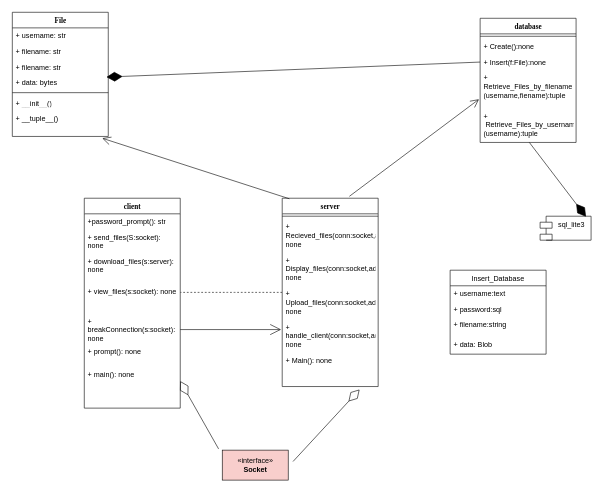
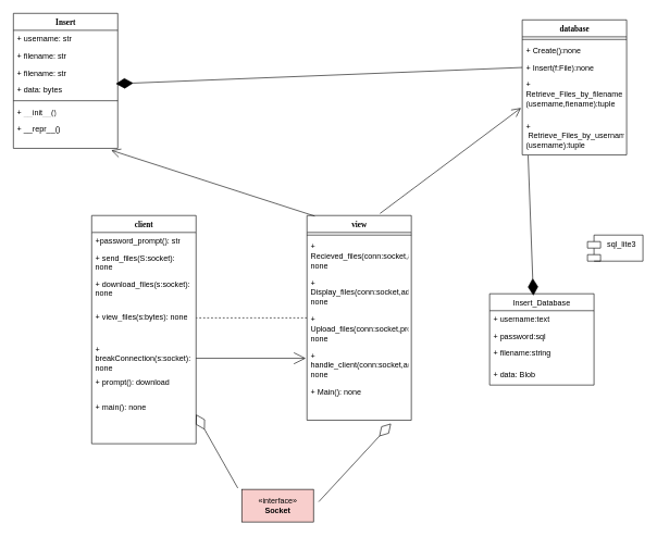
- <mxCell id="2" value="File" style="swimlane;html=1;fontStyle=1;align=center;verticalAlign=top;childLayout=stackLayout;horizontal=1;startSize=26;horizontalStack=0;resizeParent=1;resizeLast=0;collapsible=1;marginBottom=0;swimlaneFillColor=#ffffff;rounded=0;shadow=0;comic=0;labelBackgroundColor=none;strokeWidth=1;fillColor=none;fontFamily=Verdana;fontSize=12" parent="1" vertex="1"><mxGeometry x="20" y="20" width="160" height="207" as="geometry" /></mxCell>
+ <mxCell id="2" value="Insert" style="swimlane;html=1;fontStyle=1;align=center;verticalAlign=top;childLayout=stackLayout;horizontal=1;startSize=26;horizontalStack=0;resizeParent=1;resizeLast=0;collapsible=1;marginBottom=0;swimlaneFillColor=#ffffff;rounded=0;shadow=0;comic=0;labelBackgroundColor=none;strokeWidth=1;fillColor=none;fontFamily=Verdana;fontSize=12" parent="1" vertex="1"><mxGeometry x="20" y="20" width="160" height="207" as="geometry" /></mxCell>
- <mxCell id="9" value="+ __tuple__()" style="text;html=1;strokeColor=none;fillColor=none;align=left;verticalAlign=top;spacingLeft=4;spacingRight=4;whiteSpace=wrap;overflow=hidden;rotatable=0;points=[[0,0.5],[1,0.5]];portConstraint=eastwest;" parent="2" vertex="1"><mxGeometry y="164" width="160" height="26" as="geometry" /></mxCell>
+ <mxCell id="9" value="+ __repr__()" style="text;html=1;strokeColor=none;fillColor=none;align=left;verticalAlign=top;spacingLeft=4;spacingRight=4;whiteSpace=wrap;overflow=hidden;rotatable=0;points=[[0,0.5],[1,0.5]];portConstraint=eastwest;" parent="2" vertex="1"><mxGeometry y="164" width="160" height="26" as="geometry" /></mxCell>
- <mxCell id="45" value="" style="endArrow=diamondThin;endFill=1;endSize=24;html=1;rounded=0;entryX=0.9;entryY=0.02;entryDx=0;entryDy=0;entryPerimeter=0;exitX=0.513;exitY=1.14;exitDx=0;exitDy=0;exitPerimeter=0;" edge="1" parent="1" source="15" target="32"><mxGeometry width="160" relative="1" as="geometry"><mxPoint x="480" y="290" as="sourcePoint" /><mxPoint x="640" y="290" as="targetPoint" /></mxGeometry></mxCell>
- <mxCell id="25" value="server" style="swimlane;html=1;fontStyle=1;align=center;verticalAlign=top;childLayout=stackLayout;horizontal=1;startSize=26;horizontalStack=0;resizeParent=1;resizeLast=0;collapsible=1;marginBottom=0;swimlaneFillColor=#ffffff;rounded=0;shadow=0;comic=0;labelBackgroundColor=none;strokeWidth=1;fillColor=none;fontFamily=Verdana;fontSize=12" parent="1" vertex="1"><mxGeometry x="470" y="330" width="160" height="314" as="geometry" /></mxCell>
+ <mxCell id="25" value="view" style="swimlane;html=1;fontStyle=1;align=center;verticalAlign=top;childLayout=stackLayout;horizontal=1;startSize=26;horizontalStack=0;resizeParent=1;resizeLast=0;collapsible=1;marginBottom=0;swimlaneFillColor=#ffffff;rounded=0;shadow=0;comic=0;labelBackgroundColor=none;strokeWidth=1;fillColor=none;fontFamily=Verdana;fontSize=12" parent="1" vertex="1"><mxGeometry x="470" y="330" width="160" height="314" as="geometry" /></mxCell>
+ <mxCell id="46" value="" style="endArrow=diamondThin;endFill=1;endSize=24;html=1;rounded=0;entryX=0.419;entryY=0.021;entryDx=0;entryDy=0;entryPerimeter=0;exitX=0.056;exitY=1.16;exitDx=0;exitDy=0;exitPerimeter=0;" edge="1" parent="1" source="15" target="33"><mxGeometry width="160" relative="1" as="geometry"><mxPoint x="922.96" y="242" as="sourcePoint" /><mxPoint x="1000" y="371" as="targetPoint" /></mxGeometry></mxCell>
- <mxCell id="20" value="+ download_files(s:server): none" style="text;html=1;strokeColor=none;fillColor=none;align=left;verticalAlign=top;spacingLeft=4;spacingRight=4;whiteSpace=wrap;overflow=hidden;rotatable=0;points=[[0,0.5],[1,0.5]];portConstraint=eastwest;" parent="17" vertex="1"><mxGeometry y="92" width="160" height="50" as="geometry" /></mxCell>
+ <mxCell id="20" value="+ download_files(s:socket): none" style="text;html=1;strokeColor=none;fillColor=none;align=left;verticalAlign=top;spacingLeft=4;spacingRight=4;whiteSpace=wrap;overflow=hidden;rotatable=0;points=[[0,0.5],[1,0.5]];portConstraint=eastwest;" parent="17" vertex="1"><mxGeometry y="92" width="160" height="50" as="geometry" /></mxCell>
- <mxCell id="21" value="+ view_files(s:socket): none" style="text;html=1;strokeColor=none;fillColor=none;align=left;verticalAlign=top;spacingLeft=4;spacingRight=4;whiteSpace=wrap;overflow=hidden;rotatable=0;points=[[0,0.5],[1,0.5]];portConstraint=eastwest;" vertex="1" parent="17"><mxGeometry y="142" width="160" height="50" as="geometry" /></mxCell>
+ <mxCell id="21" value="+ view_files(s:bytes): none" style="text;html=1;strokeColor=none;fillColor=none;align=left;verticalAlign=top;spacingLeft=4;spacingRight=4;whiteSpace=wrap;overflow=hidden;rotatable=0;points=[[0,0.5],[1,0.5]];portConstraint=eastwest;" vertex="1" parent="17"><mxGeometry y="142" width="160" height="50" as="geometry" /></mxCell>
- <mxCell id="29" value="+ Upload_files(conn:socket,addy): none" style="text;html=1;strokeColor=none;fillColor=none;align=left;verticalAlign=top;spacingLeft=4;spacingRight=4;whiteSpace=wrap;overflow=hidden;rotatable=0;points=[[0,0.5],[1,0.5]];portConstraint=eastwest;" vertex="1" parent="25"><mxGeometry y="146" width="160" height="56" as="geometry" /></mxCell>
+ <mxCell id="29" value="+ Upload_files(conn:socket,prompt): none" style="text;html=1;strokeColor=none;fillColor=none;align=left;verticalAlign=top;spacingLeft=4;spacingRight=4;whiteSpace=wrap;overflow=hidden;rotatable=0;points=[[0,0.5],[1,0.5]];portConstraint=eastwest;" vertex="1" parent="25"><mxGeometry y="146" width="160" height="56" as="geometry" /></mxCell>
- <mxCell id="23" value="+ prompt(): none" style="text;html=1;strokeColor=none;fillColor=none;align=left;verticalAlign=top;spacingLeft=4;spacingRight=4;whiteSpace=wrap;overflow=hidden;rotatable=0;points=[[0,0.5],[1,0.5]];portConstraint=eastwest;" vertex="1" parent="17"><mxGeometry y="242" width="160" height="38" as="geometry" /></mxCell>
+ <mxCell id="23" value="+ prompt(): download" style="text;html=1;strokeColor=none;fillColor=none;align=left;verticalAlign=top;spacingLeft=4;spacingRight=4;whiteSpace=wrap;overflow=hidden;rotatable=0;points=[[0,0.5],[1,0.5]];portConstraint=eastwest;" vertex="1" parent="17"><mxGeometry y="242" width="160" height="38" as="geometry" /></mxCell>
